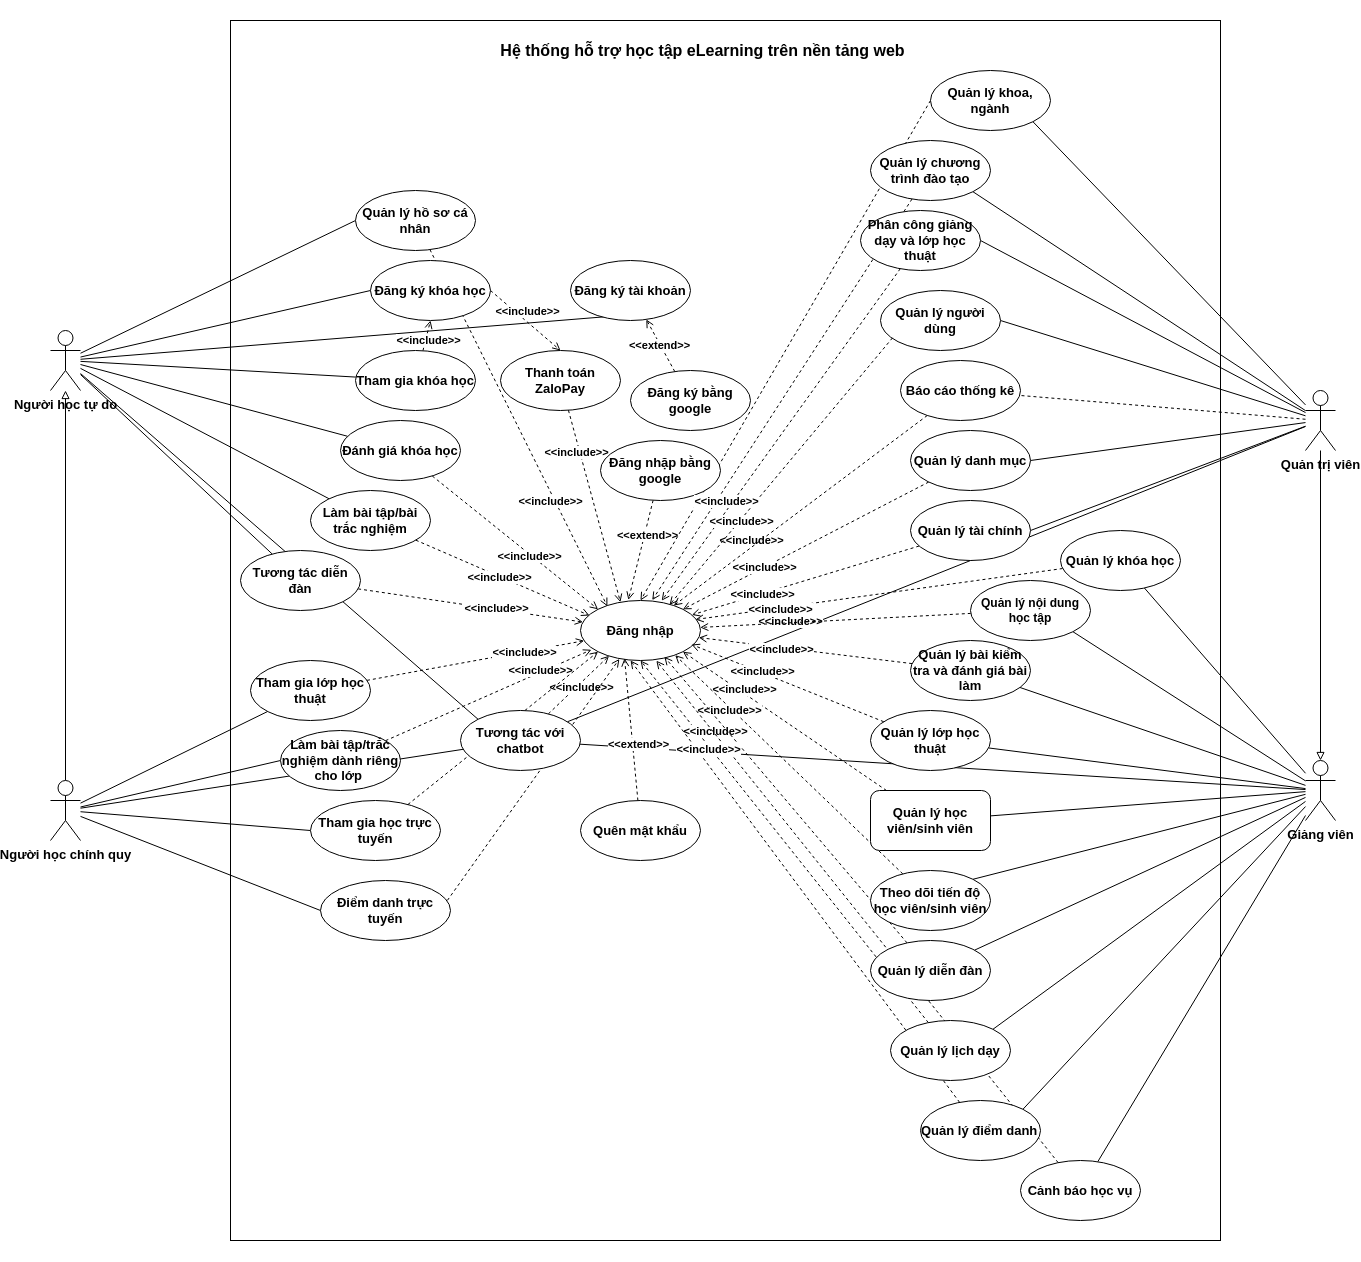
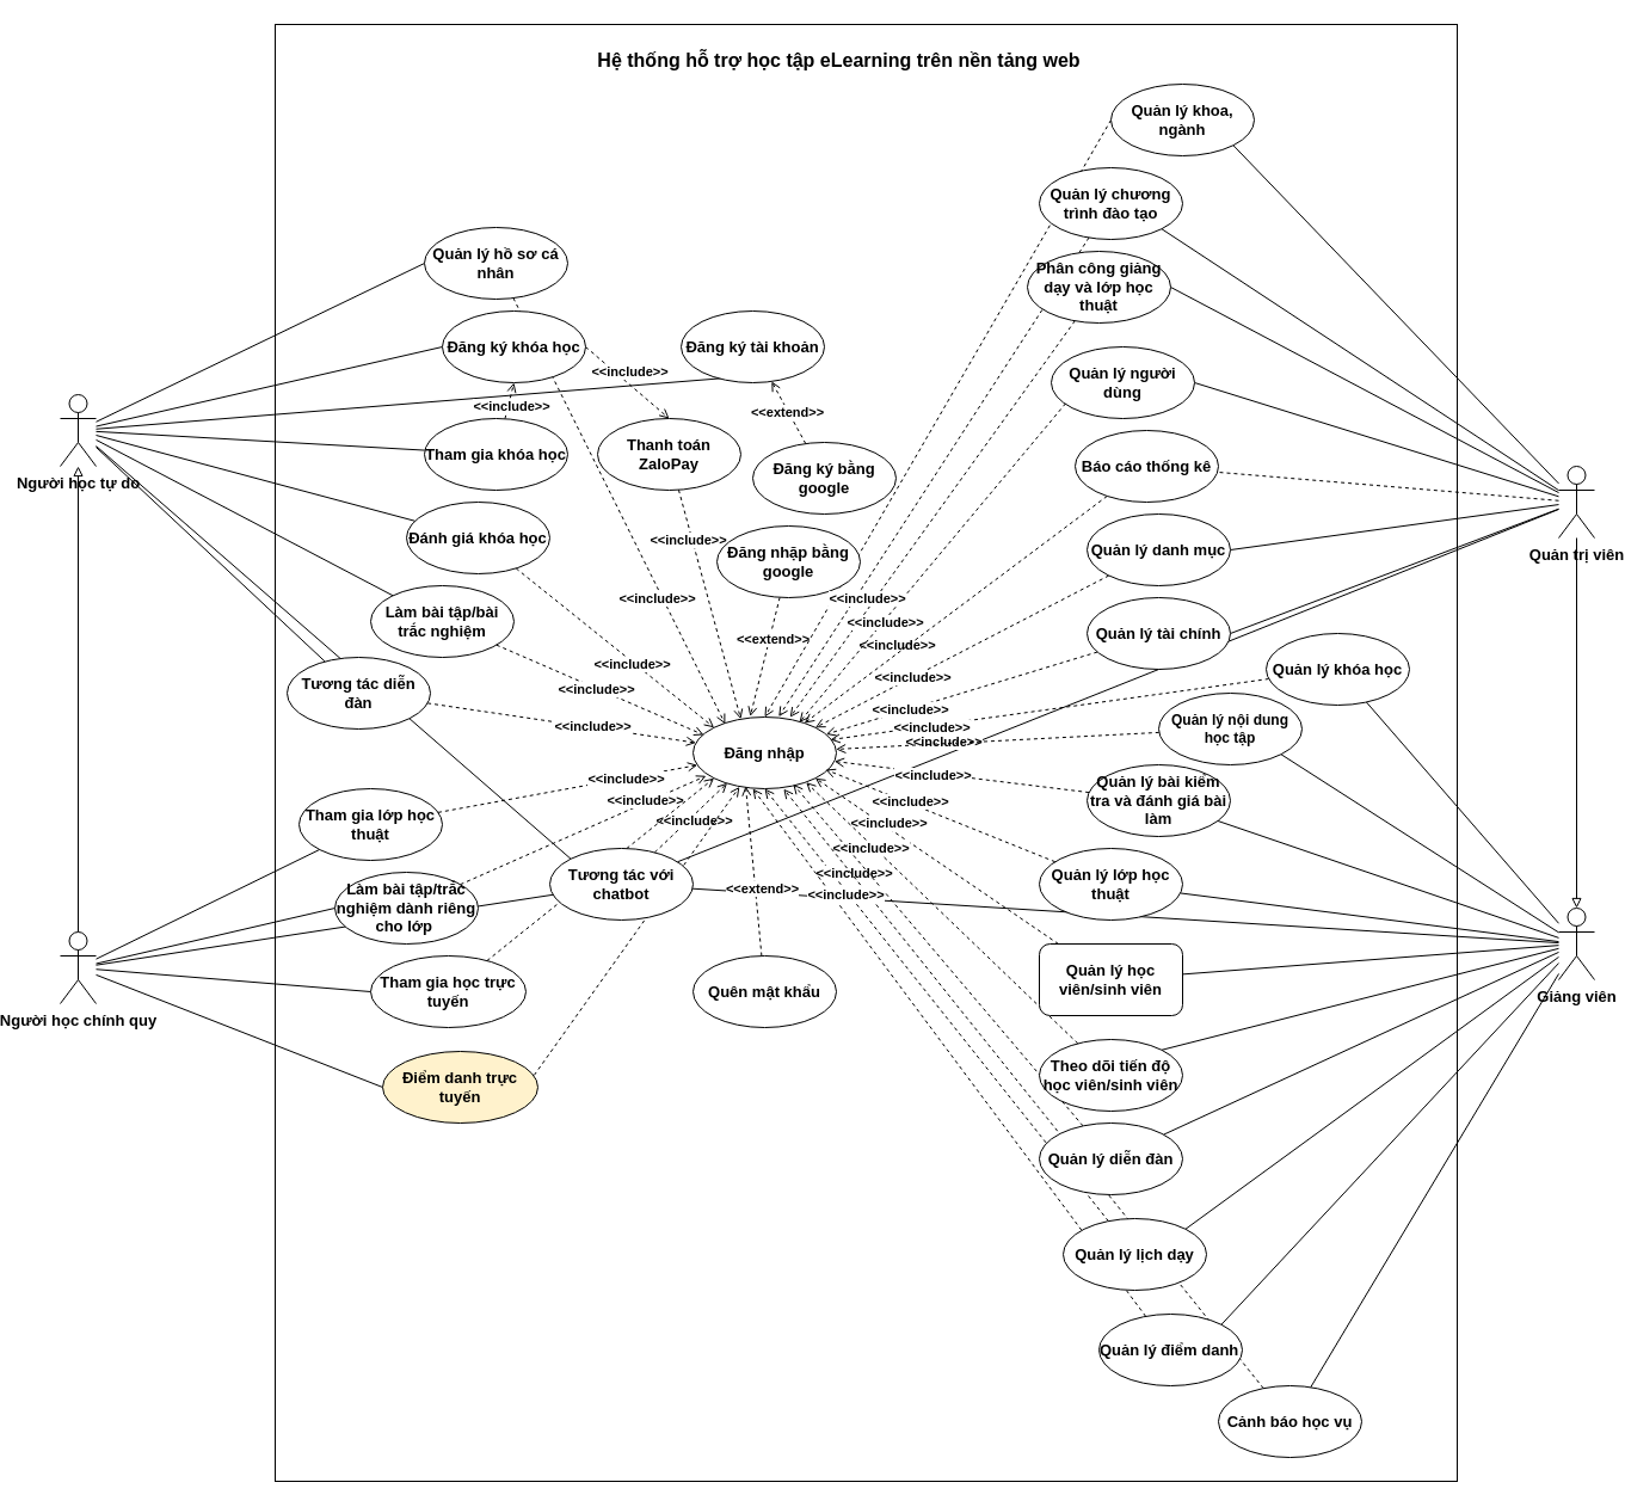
- <mxCell id="116" value="&lt;span style=&quot;white-space-collapse: preserve;&quot;&gt;Điểm danh trực tuyến&lt;/span&gt;" style="ellipse;whiteSpace=wrap;html=1;fontStyle=1;fontSize=13;" parent="1" vertex="1"><mxGeometry x="290" y="880" width="130" height="60" as="geometry" /></mxCell>
+ <mxCell id="116" value="&lt;span style=&quot;white-space-collapse: preserve;&quot;&gt;Điểm danh trực tuyến&lt;/span&gt;" style="ellipse;whiteSpace=wrap;html=1;fontStyle=1;fontSize=13;fillColor=#fff2cc;" parent="1" vertex="1"><mxGeometry x="290" y="880" width="130" height="60" as="geometry" /></mxCell>
